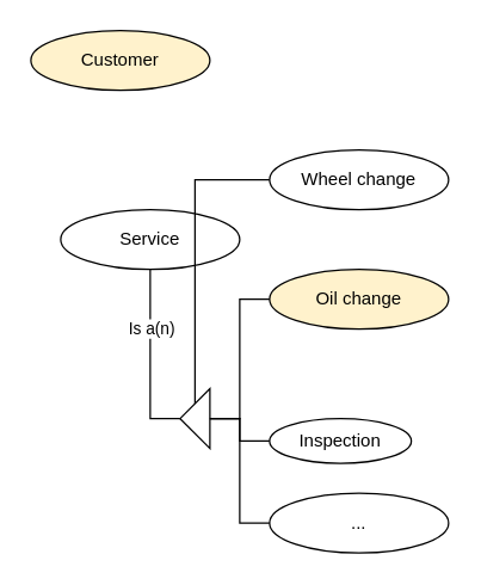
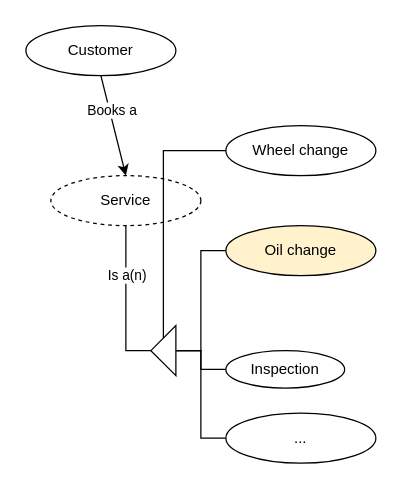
- <mxCell id="7" value="Customer" style="ellipse;whiteSpace=wrap;html=1;fillColor=#fff2cc;" vertex="1" parent="1"><mxGeometry x="20" y="20" width="120" height="40" as="geometry" /></mxCell>
+ <mxCell id="7" value="Customer" style="ellipse;whiteSpace=wrap;html=1;" vertex="1" parent="1"><mxGeometry x="20" y="20" width="120" height="40" as="geometry" /></mxCell>
+ <mxCell id="5" style="rounded=0;orthogonalLoop=1;jettySize=auto;html=1;exitX=0.5;exitY=1;exitDx=0;exitDy=0;entryX=0.5;entryY=0;entryDx=0;entryDy=0;endArrow=classic;endFill=1;" edge="1" parent="1" source="7" target="4"><mxGeometry relative="1" as="geometry" /></mxCell>
+ <mxCell id="6" value="Books a" style="edgeLabel;html=1;align=center;verticalAlign=middle;resizable=0;points=[];" vertex="1" connectable="0" parent="5"><mxGeometry x="-0.294" y="1" relative="1" as="geometry"><mxPoint as="offset" /></mxGeometry></mxCell>
- <mxCell id="4" value="Service" style="ellipse;whiteSpace=wrap;html=1;" vertex="1" parent="1"><mxGeometry x="40" y="140" width="120" height="40" as="geometry" /></mxCell>
+ <mxCell id="4" value="Service" style="ellipse;whiteSpace=wrap;html=1;dashed=1;" vertex="1" parent="1"><mxGeometry x="40" y="140" width="120" height="40" as="geometry" /></mxCell>
